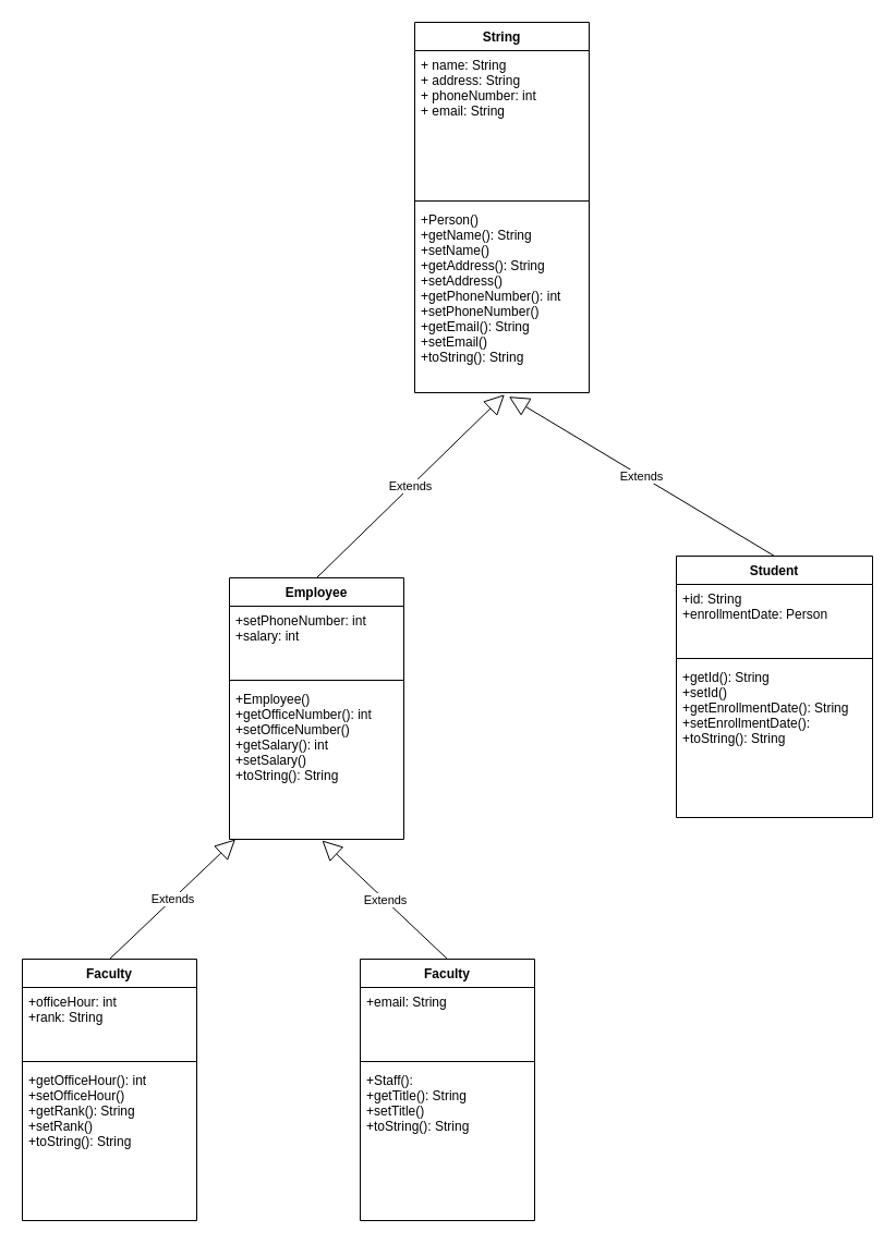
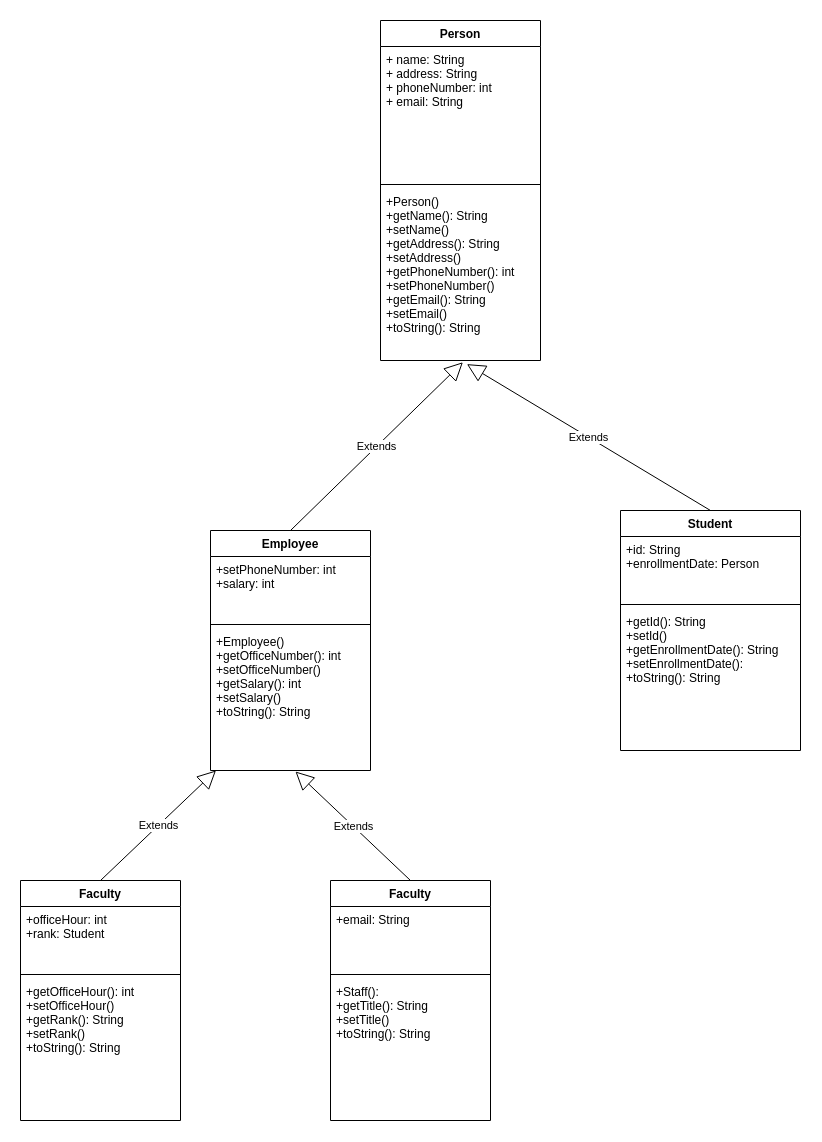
- <mxCell id="2" value="String" style="swimlane;fontStyle=1;align=center;verticalAlign=top;childLayout=stackLayout;horizontal=1;startSize=26;horizontalStack=0;resizeParent=1;resizeParentMax=0;resizeLast=0;collapsible=1;marginBottom=0;" vertex="1" parent="1"><mxGeometry x="380" y="20" width="160" height="340" as="geometry" /></mxCell>
+ <mxCell id="2" value="Person" style="swimlane;fontStyle=1;align=center;verticalAlign=top;childLayout=stackLayout;horizontal=1;startSize=26;horizontalStack=0;resizeParent=1;resizeParentMax=0;resizeLast=0;collapsible=1;marginBottom=0;" vertex="1" parent="1"><mxGeometry x="380" y="20" width="160" height="340" as="geometry" /></mxCell>
- <mxCell id="17" value="+officeHour: int&#10;+rank: String" style="text;strokeColor=none;fillColor=none;align=left;verticalAlign=top;spacingLeft=4;spacingRight=4;overflow=hidden;rotatable=0;points=[[0,0.5],[1,0.5]];portConstraint=eastwest;" vertex="1" parent="16"><mxGeometry y="26" width="160" height="64" as="geometry" /></mxCell>
+ <mxCell id="17" value="+officeHour: int&#10;+rank: Student" style="text;strokeColor=none;fillColor=none;align=left;verticalAlign=top;spacingLeft=4;spacingRight=4;overflow=hidden;rotatable=0;points=[[0,0.5],[1,0.5]];portConstraint=eastwest;" vertex="1" parent="16"><mxGeometry y="26" width="160" height="64" as="geometry" /></mxCell>
